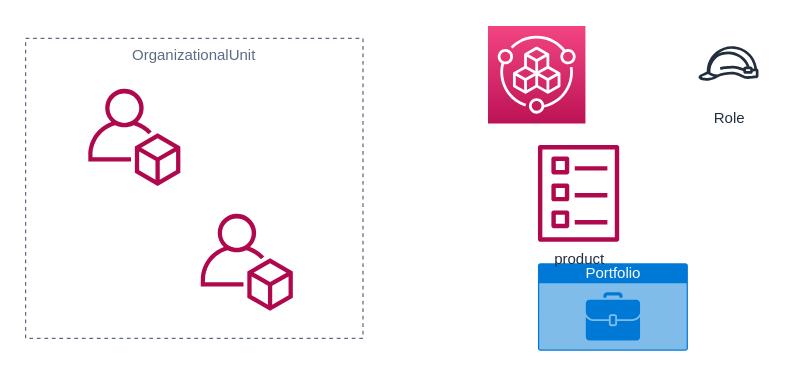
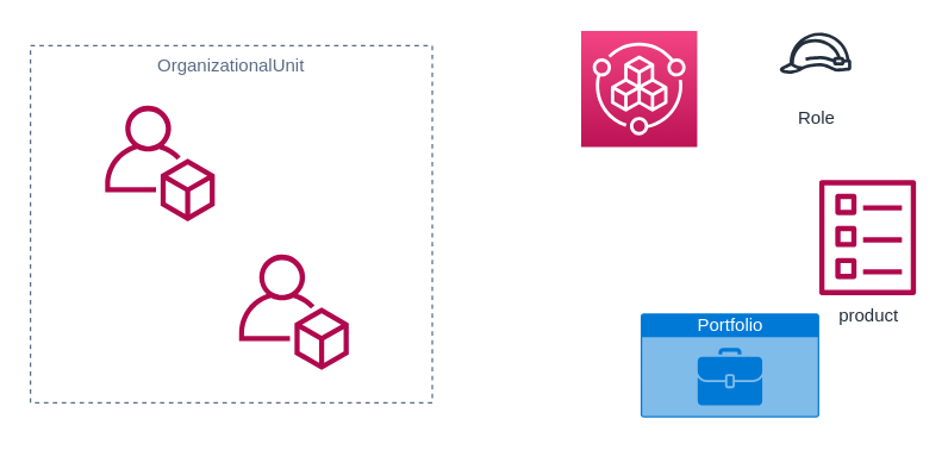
- <mxCell id="7" value="Role" style="sketch=0;outlineConnect=0;fontColor=#232F3E;gradientColor=none;strokeColor=#232F3E;fillColor=#ffffff;dashed=0;verticalLabelPosition=bottom;verticalAlign=top;align=center;html=1;fontSize=12;fontStyle=0;aspect=fixed;shape=mxgraph.aws4.resourceIcon;resIcon=mxgraph.aws4.role;" vertex="1" parent="1"><mxGeometry x="552.5" y="20" width="60" height="60" as="geometry" /></mxCell>
+ <mxCell id="7" value="Role" style="sketch=0;outlineConnect=0;fontColor=#232F3E;gradientColor=none;strokeColor=#232F3E;fillColor=#ffffff;dashed=0;verticalLabelPosition=bottom;verticalAlign=top;align=center;html=1;fontSize=12;fontStyle=0;aspect=fixed;shape=mxgraph.aws4.resourceIcon;resIcon=mxgraph.aws4.role;" vertex="1" parent="1"><mxGeometry x="517.5" y="5" width="60" height="60" as="geometry" /></mxCell>
- <mxCell id="8" value="product" style="sketch=0;outlineConnect=0;fontColor=#232F3E;gradientColor=none;fillColor=#B0084D;strokeColor=none;dashed=0;verticalLabelPosition=bottom;verticalAlign=top;align=center;html=1;fontSize=12;fontStyle=0;aspect=fixed;pointerEvents=1;shape=mxgraph.aws4.template;" vertex="1" parent="1"><mxGeometry x="430" y="115" width="65" height="78" as="geometry" /></mxCell>
+ <mxCell id="8" value="product" style="sketch=0;outlineConnect=0;fontColor=#232F3E;gradientColor=none;fillColor=#B0084D;strokeColor=none;dashed=0;verticalLabelPosition=bottom;verticalAlign=top;align=center;html=1;fontSize=12;fontStyle=0;aspect=fixed;pointerEvents=1;shape=mxgraph.aws4.template;" vertex="1" parent="1"><mxGeometry x="550" y="120" width="65" height="78" as="geometry" /></mxCell>
